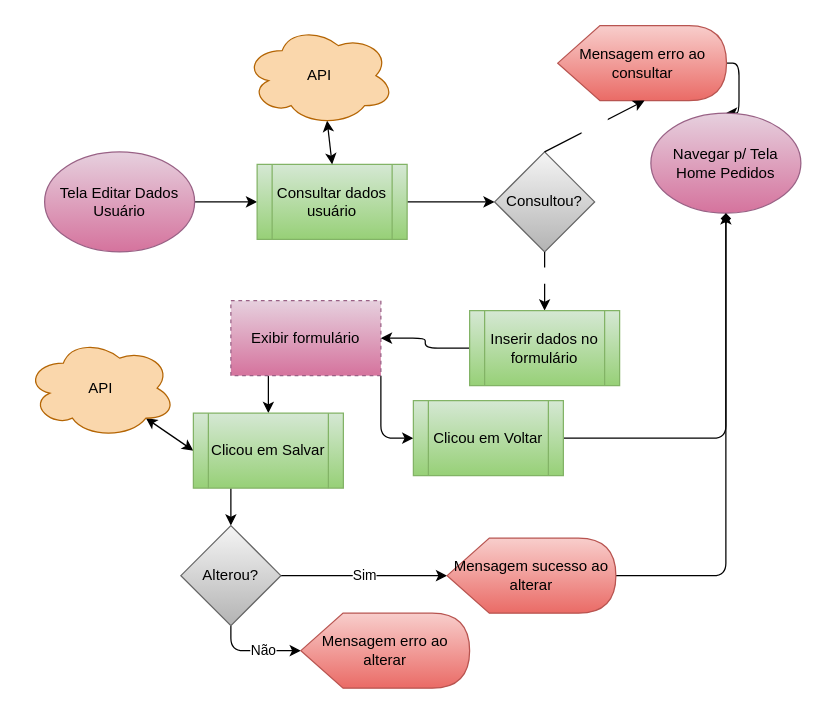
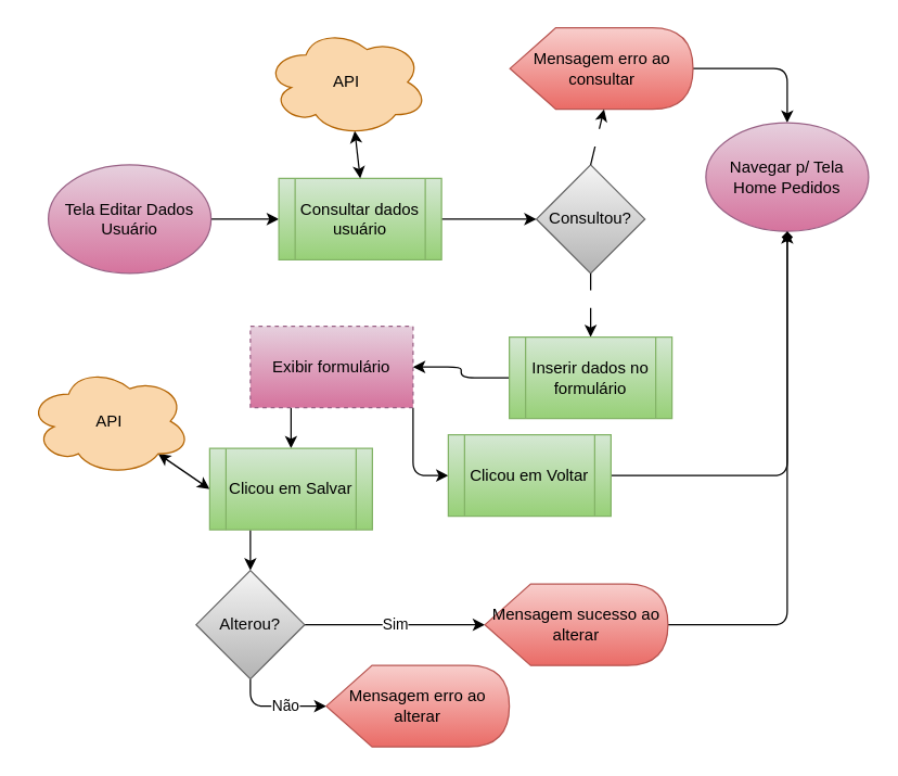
- <mxCell id="13" value="Mensagem erro ao consultar" style="shape=display;whiteSpace=wrap;html=1;fillColor=#f8cecc;gradientColor=#ea6b66;strokeColor=#b85450;fontColor=#000000;" parent="1" vertex="1"><mxGeometry x="445.5" y="20" width="135" height="60" as="geometry" /></mxCell>
+ <mxCell id="13" value="Mensagem erro ao consultar" style="shape=display;whiteSpace=wrap;html=1;fillColor=#f8cecc;gradientColor=#ea6b66;strokeColor=#b85450;fontColor=#000000;" parent="1" vertex="1"><mxGeometry x="375.5" y="20" width="135" height="60" as="geometry" /></mxCell>
